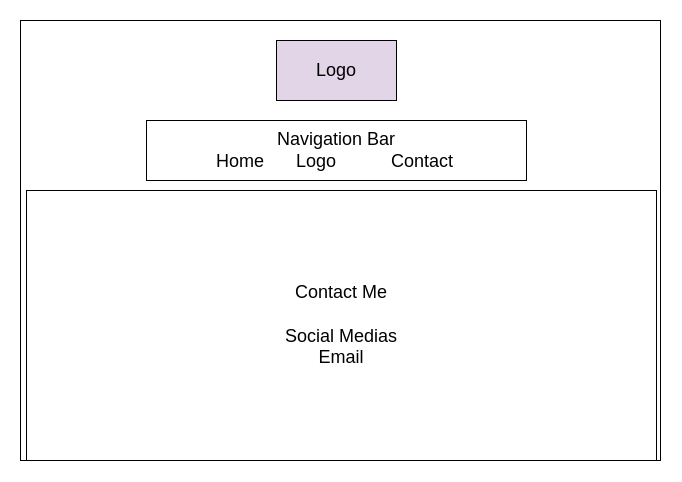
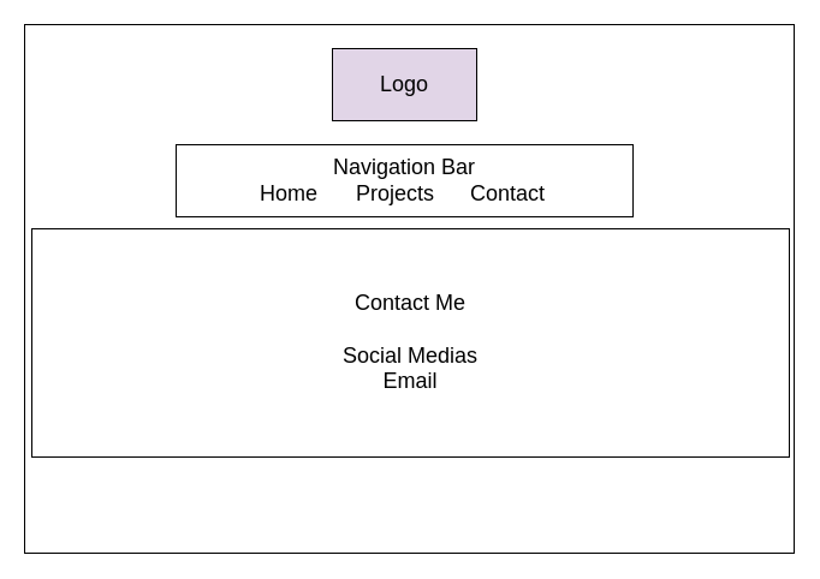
- <mxCell id="4" value="Navigation Bar&lt;br&gt;&lt;span style=&quot;white-space: pre;&quot;&gt;&#09;&lt;/span&gt;Home&lt;span style=&quot;white-space: pre;&quot;&gt;&#09;&lt;/span&gt;Logo&lt;span style=&quot;white-space: pre;&quot;&gt;&lt;span style=&quot;white-space: pre;&quot;&gt;&#09;&lt;/span&gt; &lt;/span&gt;&amp;nbsp; Contact&lt;span style=&quot;white-space: pre;&quot;&gt;&#09;&lt;/span&gt;&lt;span style=&quot;white-space: pre;&quot;&gt;&#09;&lt;/span&gt;" style="rounded=0;whiteSpace=wrap;html=1;fontSize=18;" vertex="1" parent="1"><mxGeometry x="146" y="120" width="380" height="60" as="geometry" /></mxCell>
+ <mxCell id="4" value="Navigation Bar&lt;br&gt;&lt;span style=&quot;white-space: pre;&quot;&gt;&#09;&lt;/span&gt;Home&lt;span style=&quot;white-space: pre;&quot;&gt;&#09;&lt;/span&gt;Projects&lt;span style=&quot;white-space: pre;&quot;&gt;&lt;span style=&quot;white-space: pre;&quot;&gt;&#09;&lt;/span&gt; &lt;/span&gt;&amp;nbsp; Contact&lt;span style=&quot;white-space: pre;&quot;&gt;&#09;&lt;/span&gt;&lt;span style=&quot;white-space: pre;&quot;&gt;&#09;&lt;/span&gt;" style="rounded=0;whiteSpace=wrap;html=1;fontSize=18;" vertex="1" parent="1"><mxGeometry x="146" y="120" width="380" height="60" as="geometry" /></mxCell>
- <mxCell id="5" value="Contact Me&lt;br&gt;&lt;br&gt;Social Medias&lt;br&gt;Email" style="rounded=0;whiteSpace=wrap;html=1;fontSize=18;" vertex="1" parent="1"><mxGeometry x="26" y="190" width="630" height="270" as="geometry" /></mxCell>
+ <mxCell id="5" value="Contact Me&lt;br&gt;&lt;br&gt;Social Medias&lt;br&gt;Email" style="rounded=0;whiteSpace=wrap;html=1;fontSize=18;" vertex="1" parent="1"><mxGeometry x="26" y="190" width="630" height="190" as="geometry" /></mxCell>
